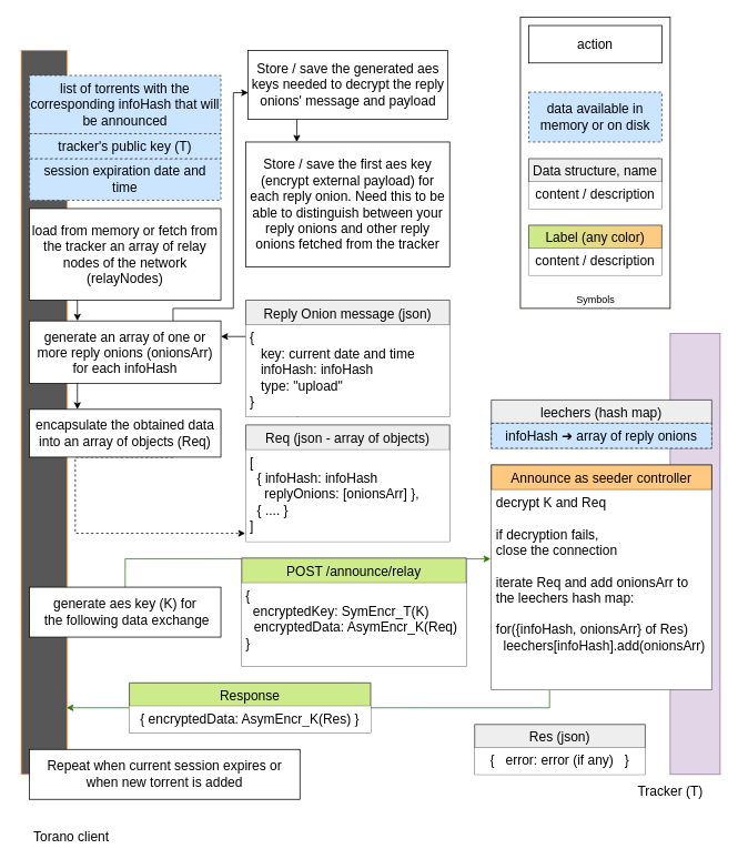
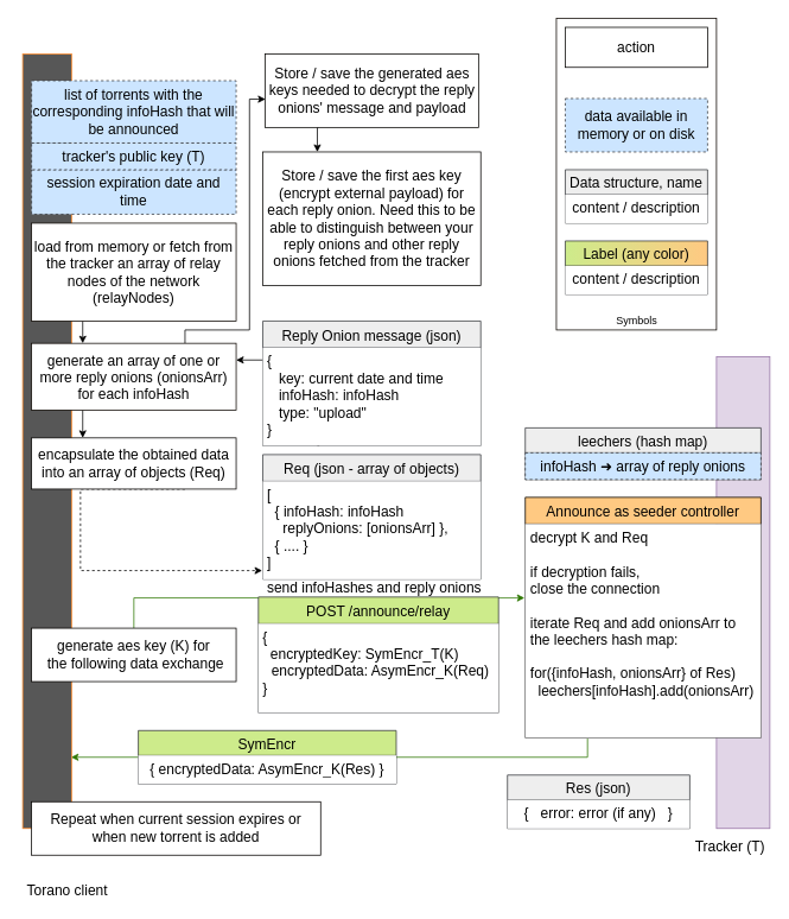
+ <mxCell id="28" value="&lt;font style=&quot;font-size: 16px;&quot;&gt;send infoHashes and reply onions&lt;br&gt;&lt;/font&gt;" style="text;html=1;align=center;verticalAlign=middle;resizable=0;points=[];autosize=1;strokeColor=none;fillColor=none;" parent="1" vertex="1"><mxGeometry x="290" y="650" width="260" height="20" as="geometry" /></mxCell>
- <mxCell id="31" value="Response" style="swimlane;fontStyle=0;childLayout=stackLayout;horizontal=1;startSize=28;horizontalStack=0;resizeParent=1;resizeParentMax=0;resizeLast=0;collapsible=1;marginBottom=0;rounded=0;fontSize=16;fillColor=#cdeb8b;strokeColor=#36393d;gradientDirection=east;" parent="1" vertex="1"><mxGeometry x="155" y="820" width="290" height="60" as="geometry" /></mxCell>
+ <mxCell id="31" value="SymEncr" style="swimlane;fontStyle=0;childLayout=stackLayout;horizontal=1;startSize=28;horizontalStack=0;resizeParent=1;resizeParentMax=0;resizeLast=0;collapsible=1;marginBottom=0;rounded=0;fontSize=16;fillColor=#cdeb8b;strokeColor=#36393d;gradientDirection=east;" parent="1" vertex="1"><mxGeometry x="155" y="820" width="290" height="60" as="geometry" /></mxCell>
- <mxCell id="5" value="&lt;font style=&quot;font-size: 16px;&quot;&gt;Tracker (T)&lt;br&gt;&lt;/font&gt;" style="text;html=1;align=center;verticalAlign=middle;resizable=0;points=[];autosize=1;strokeColor=none;fillColor=none;" parent="1" vertex="1"><mxGeometry x="760" y="940" width="90" height="20" as="geometry" /></mxCell>
+ <mxCell id="5" value="&lt;font style=&quot;font-size: 16px;&quot;&gt;Tracker (T)&lt;br&gt;&lt;/font&gt;" style="text;html=1;align=center;verticalAlign=middle;resizable=0;points=[];autosize=1;strokeColor=none;fillColor=none;" parent="1" vertex="1"><mxGeometry x="775" y="940" width="90" height="20" as="geometry" /></mxCell>
- <mxCell id="16" value="&lt;font style=&quot;font-size: 16px;&quot;&gt;Torano client&lt;br&gt;&lt;/font&gt;" style="text;html=1;align=center;verticalAlign=middle;resizable=0;points=[];autosize=1;strokeColor=none;fillColor=none;" parent="1" vertex="1"><mxGeometry x="30" y="995" width="110" height="20" as="geometry" /></mxCell>
+ <mxCell id="16" value="&lt;font style=&quot;font-size: 16px;&quot;&gt;Torano client&lt;br&gt;&lt;/font&gt;" style="text;html=1;align=center;verticalAlign=middle;resizable=0;points=[];autosize=1;strokeColor=none;fillColor=none;" parent="1" vertex="1"><mxGeometry y="990" width="110" height="20" as="geometry" x="20" /></mxCell>
